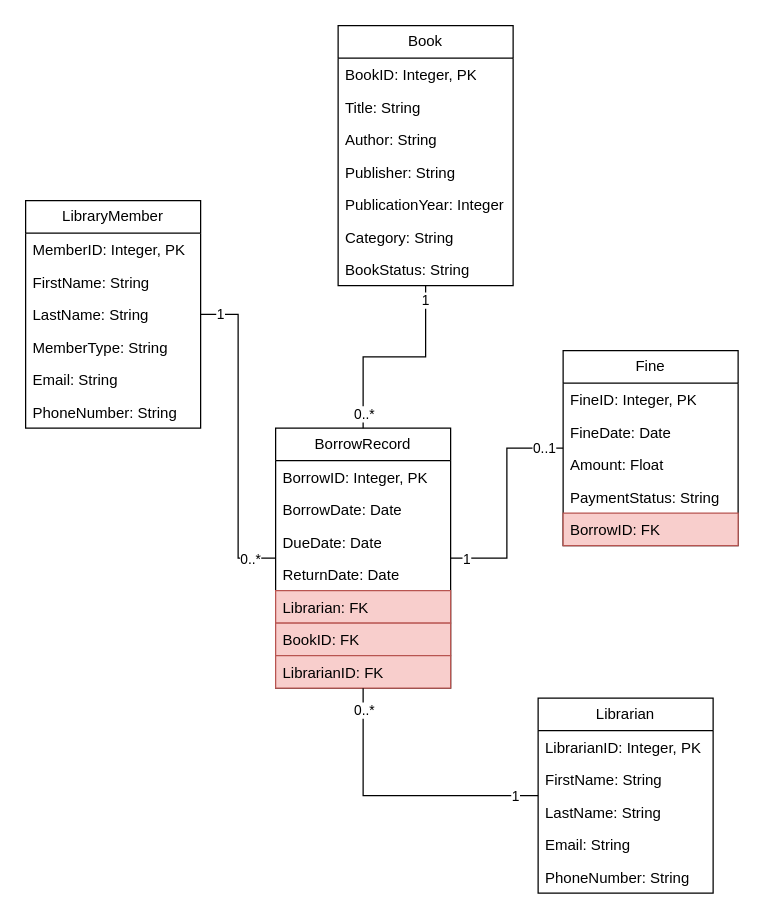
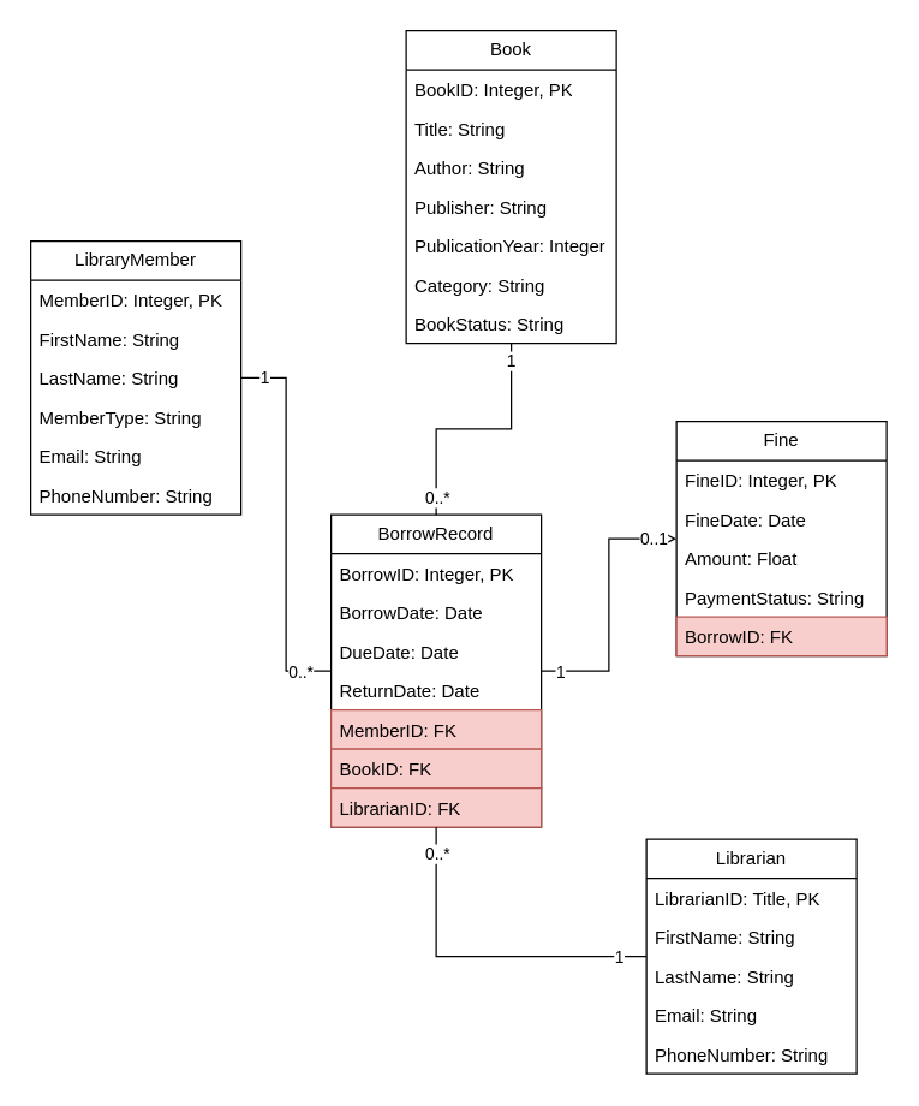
- <mxCell id="23" style="edgeStyle=orthogonalEdgeStyle;rounded=0;orthogonalLoop=1;jettySize=auto;html=1;entryX=0;entryY=0.5;entryDx=0;entryDy=0;endArrow=none;endFill=0;" edge="1" parent="1" source="26" target="34"><mxGeometry relative="1" as="geometry" /></mxCell>
+ <mxCell id="23" style="edgeStyle=orthogonalEdgeStyle;rounded=0;orthogonalLoop=1;jettySize=auto;html=1;entryX=0;entryY=0.5;entryDx=0;entryDy=0;endArrow=classic;endFill=0;" edge="1" parent="1" source="26" target="34"><mxGeometry relative="1" as="geometry" /></mxCell>
- <mxCell id="31" value="Librarian: FK" style="text;strokeColor=#b85450;fillColor=#f8cecc;align=left;verticalAlign=top;spacingLeft=4;spacingRight=4;overflow=hidden;rotatable=0;points=[[0,0.5],[1,0.5]];portConstraint=eastwest;whiteSpace=wrap;html=1;" vertex="1" parent="26"><mxGeometry y="130" width="140" height="26" as="geometry" /></mxCell>
+ <mxCell id="31" value="MemberID: FK" style="text;strokeColor=#b85450;fillColor=#f8cecc;align=left;verticalAlign=top;spacingLeft=4;spacingRight=4;overflow=hidden;rotatable=0;points=[[0,0.5],[1,0.5]];portConstraint=eastwest;whiteSpace=wrap;html=1;" vertex="1" parent="26"><mxGeometry y="130" width="140" height="26" as="geometry" /></mxCell>
- <mxCell id="44" value="LibrarianID: Integer, PK" style="text;strokeColor=none;fillColor=none;align=left;verticalAlign=top;spacingLeft=4;spacingRight=4;overflow=hidden;rotatable=0;points=[[0,0.5],[1,0.5]];portConstraint=eastwest;whiteSpace=wrap;html=1;" vertex="1" parent="43"><mxGeometry y="26" width="140" height="26" as="geometry" /></mxCell>
+ <mxCell id="44" value="LibrarianID: Title, PK" style="text;strokeColor=none;fillColor=none;align=left;verticalAlign=top;spacingLeft=4;spacingRight=4;overflow=hidden;rotatable=0;points=[[0,0.5],[1,0.5]];portConstraint=eastwest;whiteSpace=wrap;html=1;" vertex="1" parent="43"><mxGeometry y="26" width="140" height="26" as="geometry" /></mxCell>
